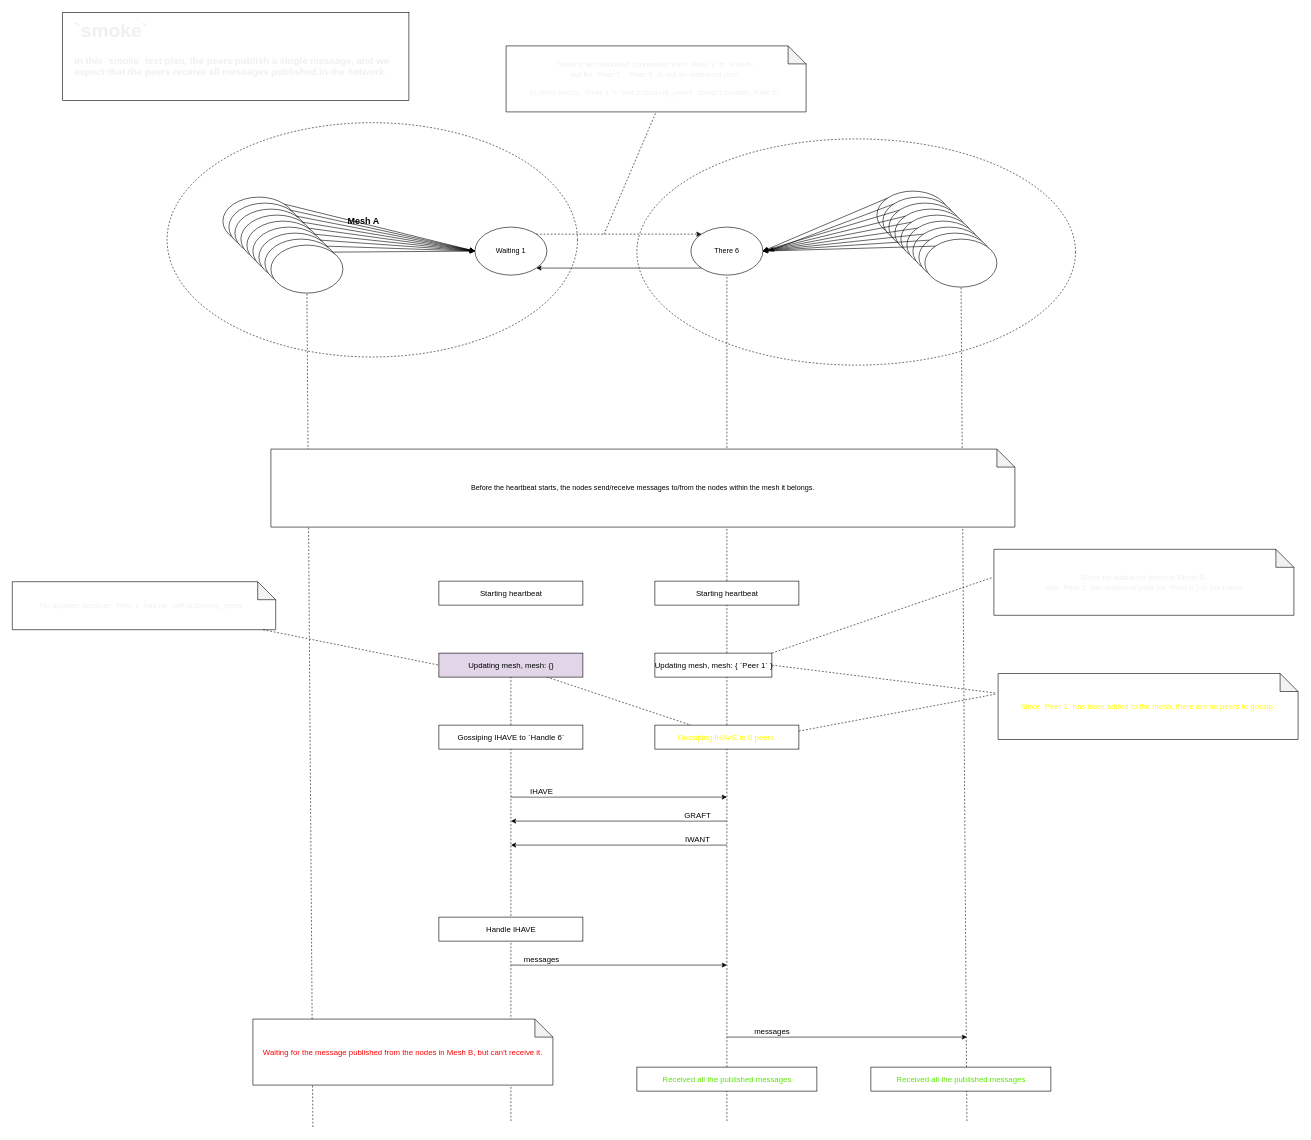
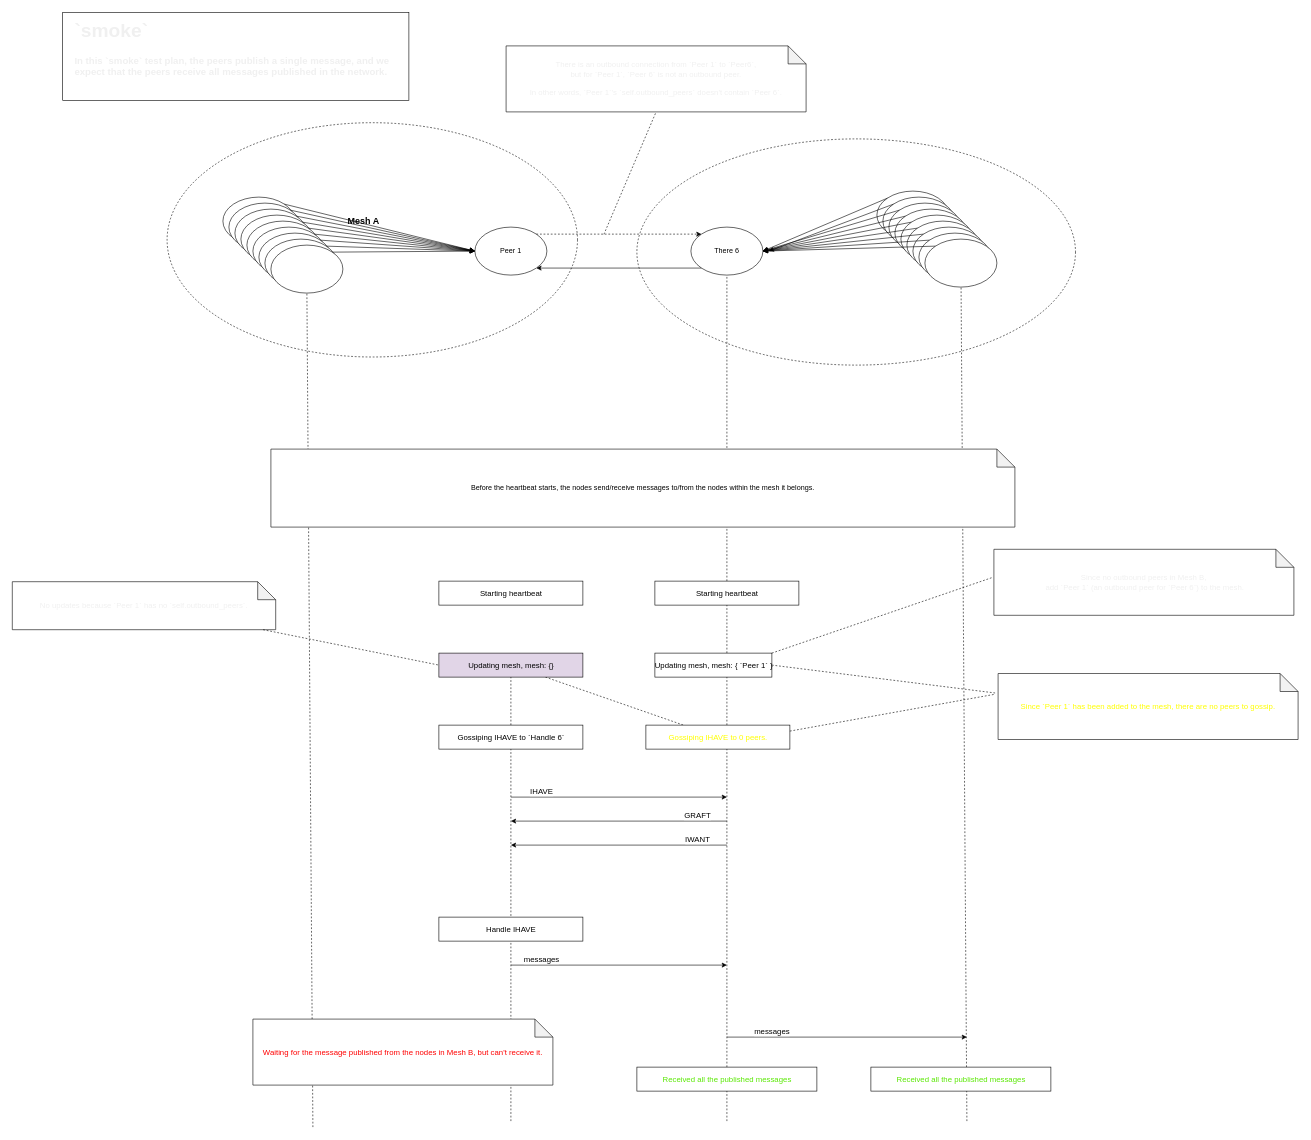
- <mxCell id="15" value="Waiting 1" style="ellipse;whiteSpace=wrap;html=1;" parent="1" vertex="1"><mxGeometry x="791" y="378" width="120" height="80" as="geometry" /></mxCell>
+ <mxCell id="15" value="Peer 1" style="ellipse;whiteSpace=wrap;html=1;" parent="1" vertex="1"><mxGeometry x="791" y="378" width="120" height="80" as="geometry" /></mxCell>
- <mxCell id="27" value="&lt;font&gt;Gossiping IHAVE to 0 peers.&lt;/font&gt;" style="html=1;dashed=0;whitespace=wrap;fontSize=13;fontColor=#FFFF00;" parent="1" vertex="1"><mxGeometry x="1091" y="1208" width="240" height="40" as="geometry" /></mxCell>
+ <mxCell id="27" value="&lt;font&gt;Gossiping IHAVE to 0 peers.&lt;/font&gt;" style="html=1;dashed=0;whitespace=wrap;fontSize=13;fontColor=#FFFF00;" parent="1" vertex="1"><mxGeometry x="1076" y="1208" width="240" height="40" as="geometry" /></mxCell>
